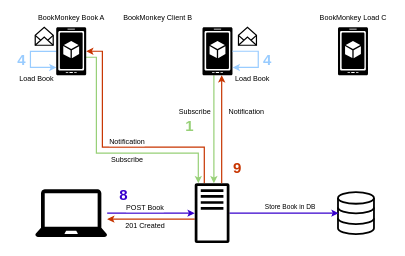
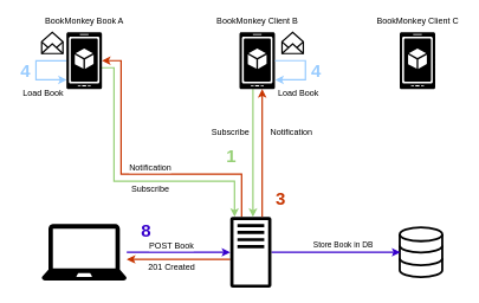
- <mxCell id="21" value="BookMonkey Client B" style="text;html=1;resizable=0;points=[];autosize=1;align=center;verticalAlign=top;spacingTop=-4;" vertex="1" parent="1"><mxGeometry x="197" y="20" width="130" height="20" as="geometry" /></mxCell>
+ <mxCell id="21" value="BookMonkey Client B" style="text;html=1;resizable=0;points=[];autosize=1;align=center;verticalAlign=top;spacingTop=-4;" vertex="1" parent="1"><mxGeometry x="297" y="20" width="130" height="20" as="geometry" /></mxCell>
- <mxCell id="22" value="BookMonkey Load C" style="text;html=1;resizable=0;points=[];autosize=1;align=center;verticalAlign=top;spacingTop=-4;" vertex="1" parent="1"><mxGeometry x="523" y="20" width="130" height="20" as="geometry" /></mxCell>
+ <mxCell id="22" value="BookMonkey Client C" style="text;html=1;resizable=0;points=[];autosize=1;align=center;verticalAlign=top;spacingTop=-4;" vertex="1" parent="1"><mxGeometry x="523" y="20" width="130" height="20" as="geometry" /></mxCell>
- <mxCell id="26" value="&lt;font color=&quot;#97d077&quot;&gt;1&lt;/font&gt;" style="text;html=1;resizable=0;points=[];autosize=1;align=center;verticalAlign=middle;spacingTop=-4;fontSize=25;fontStyle=1;fontColor=#3700CC;" vertex="1" parent="1"><mxGeometry x="300" y="195" width="30" height="30" as="geometry" /></mxCell>
+ <mxCell id="26" value="&lt;font color=&quot;#97d077&quot;&gt;1&lt;/font&gt;" style="text;html=1;resizable=0;points=[];autosize=1;align=center;verticalAlign=middle;spacingTop=-4;fontSize=25;fontStyle=1;fontColor=#3700CC;" vertex="1" parent="1"><mxGeometry x="310" y="205" width="30" height="30" as="geometry" /></mxCell>
- <mxCell id="27" value="&lt;font&gt;9&lt;/font&gt;" style="text;html=1;resizable=0;points=[];autosize=1;align=center;verticalAlign=middle;spacingTop=-4;fontSize=25;fontStyle=1;fontColor=#C73500;" vertex="1" parent="1"><mxGeometry x="380" y="265" width="30" height="30" as="geometry" /></mxCell>
+ <mxCell id="27" value="&lt;font&gt;3&lt;/font&gt;" style="text;html=1;resizable=0;points=[];autosize=1;align=center;verticalAlign=middle;spacingTop=-4;fontSize=25;fontStyle=1;fontColor=#C73500;" vertex="1" parent="1"><mxGeometry x="380" y="265" width="30" height="30" as="geometry" /></mxCell>
